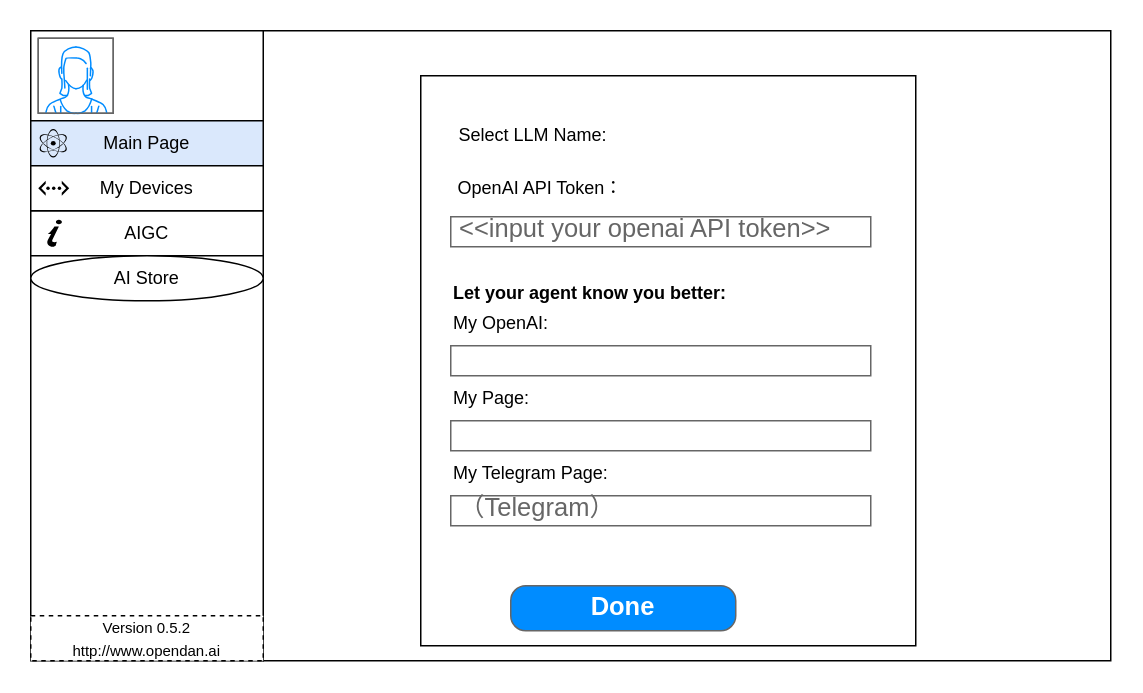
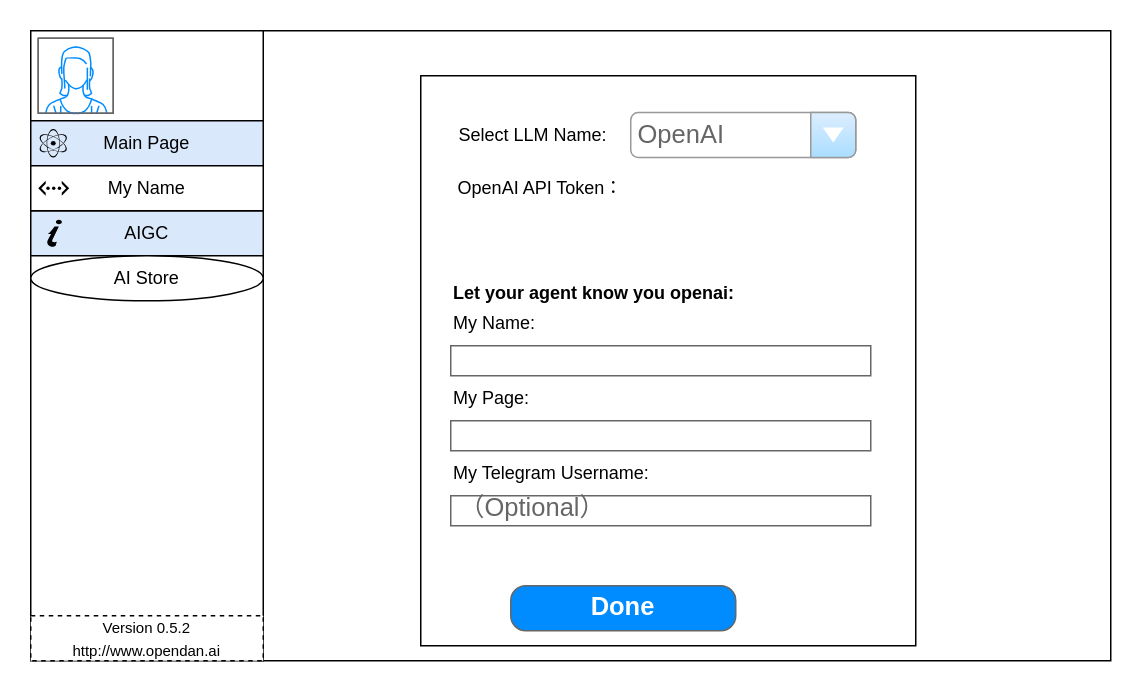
+ <mxCell id="18" value="OpenAI" style="strokeWidth=1;shadow=0;dashed=0;align=center;html=1;shape=mxgraph.mockup.forms.comboBox;strokeColor=#999999;fillColor=#ddeeff;align=left;fillColor2=#aaddff;mainText=;fontColor=#666666;fontSize=17;spacingLeft=3;" parent="1" vertex="1"><mxGeometry x="420" y="74.5" width="150" height="30" as="geometry" /></mxCell>
- <mxCell id="8" value="My Devices" style="rounded=0;whiteSpace=wrap;html=1;" parent="1" vertex="1"><mxGeometry x="20" y="110" width="155" height="30" as="geometry" /></mxCell>
+ <mxCell id="8" value="My Name" style="rounded=0;whiteSpace=wrap;html=1;" parent="1" vertex="1"><mxGeometry x="20" y="110" width="155" height="30" as="geometry" /></mxCell>
- <mxCell id="20" value="&amp;lt;&amp;lt;input your openai API token&amp;gt;&amp;gt;" style="strokeWidth=1;shadow=0;dashed=0;align=center;html=1;shape=mxgraph.mockup.text.textBox;fontColor=#666666;align=left;fontSize=17;spacingLeft=4;spacingTop=-3;whiteSpace=wrap;strokeColor=#666666;mainText=" parent="1" vertex="1"><mxGeometry x="300" y="144" width="280" height="20" as="geometry" /></mxCell>
- <mxCell id="7" value="AIGC" style="rounded=0;whiteSpace=wrap;html=1;" parent="1" vertex="1"><mxGeometry x="20" y="140" width="155" height="30" as="geometry" /></mxCell>
+ <mxCell id="7" value="AIGC" style="rounded=0;whiteSpace=wrap;html=1;fillColor=#dae8fc;" parent="1" vertex="1"><mxGeometry x="20" y="140" width="155" height="30" as="geometry" /></mxCell>
- <mxCell id="10" value="Let your agent know you better:" style="text;html=1;strokeColor=none;fillColor=none;align=left;verticalAlign=middle;whiteSpace=wrap;rounded=0;fontStyle=1" parent="1" vertex="1"><mxGeometry x="300" y="180" width="200" height="30" as="geometry" /></mxCell>
+ <mxCell id="10" value="Let your agent know you openai:" style="text;html=1;strokeColor=none;fillColor=none;align=left;verticalAlign=middle;whiteSpace=wrap;rounded=0;fontStyle=1" parent="1" vertex="1"><mxGeometry x="300" y="180" width="200" height="30" as="geometry" /></mxCell>
- <mxCell id="21" value="My OpenAI:" style="text;html=1;strokeColor=none;fillColor=none;align=left;verticalAlign=middle;whiteSpace=wrap;rounded=0;" parent="1" vertex="1"><mxGeometry x="300" y="200" width="120" height="30" as="geometry" /></mxCell>
+ <mxCell id="21" value="My Name:" style="text;html=1;strokeColor=none;fillColor=none;align=left;verticalAlign=middle;whiteSpace=wrap;rounded=0;" parent="1" vertex="1"><mxGeometry x="300" y="200" width="120" height="30" as="geometry" /></mxCell>
- <mxCell id="25" value="My Telegram Page:" style="text;html=1;strokeColor=none;fillColor=none;align=left;verticalAlign=middle;whiteSpace=wrap;rounded=0;" parent="1" vertex="1"><mxGeometry x="300" y="300" width="150" height="30" as="geometry" /></mxCell>
+ <mxCell id="25" value="My Telegram Username:" style="text;html=1;strokeColor=none;fillColor=none;align=left;verticalAlign=middle;whiteSpace=wrap;rounded=0;" parent="1" vertex="1"><mxGeometry x="300" y="300" width="150" height="30" as="geometry" /></mxCell>
- <mxCell id="26" value="（Telegram）" style="strokeWidth=1;shadow=0;dashed=0;align=center;html=1;shape=mxgraph.mockup.text.textBox;fontColor=#666666;align=left;fontSize=17;spacingLeft=4;spacingTop=-3;whiteSpace=wrap;strokeColor=#666666;mainText=" parent="1" vertex="1"><mxGeometry x="300" y="330" width="280" height="20" as="geometry" /></mxCell>
+ <mxCell id="26" value="（Optional）" style="strokeWidth=1;shadow=0;dashed=0;align=center;html=1;shape=mxgraph.mockup.text.textBox;fontColor=#666666;align=left;fontSize=17;spacingLeft=4;spacingTop=-3;whiteSpace=wrap;strokeColor=#666666;mainText=" parent="1" vertex="1"><mxGeometry x="300" y="330" width="280" height="20" as="geometry" /></mxCell>
